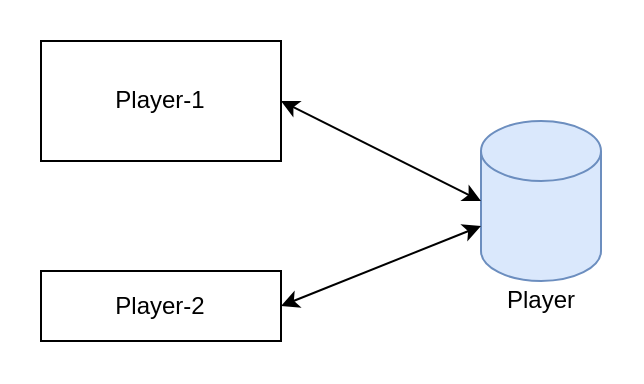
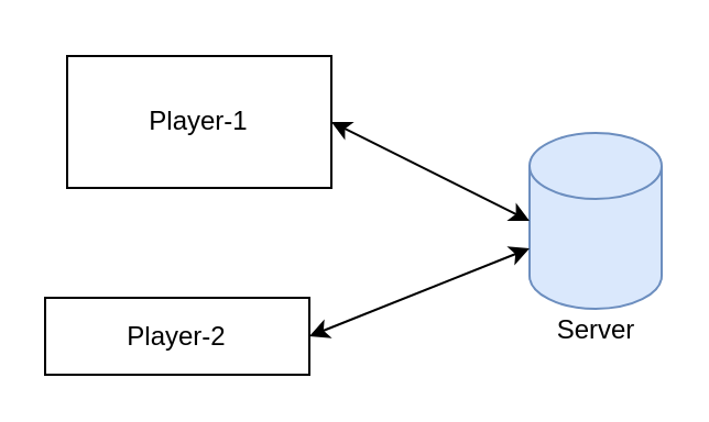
- <mxCell id="4" value="Player-1" style="rounded=0;whiteSpace=wrap;html=1;fillColor=none;" vertex="1" parent="1"><mxGeometry x="20" y="20" width="120" height="60" as="geometry" /></mxCell>
+ <mxCell id="4" value="Player-1" style="rounded=0;whiteSpace=wrap;html=1;fillColor=none;" vertex="1" parent="1"><mxGeometry x="30" y="25" width="120" height="60" as="geometry" /></mxCell>
- <mxCell id="3" value="Player" style="text;html=1;align=center;verticalAlign=middle;resizable=0;points=[];autosize=1;strokeColor=none;fillColor=none;" vertex="1" parent="1"><mxGeometry x="240" y="135" width="60" height="30" as="geometry" /></mxCell>
+ <mxCell id="3" value="Server" style="text;html=1;align=center;verticalAlign=middle;resizable=0;points=[];autosize=1;strokeColor=none;fillColor=none;" vertex="1" parent="1"><mxGeometry x="240" y="135" width="60" height="30" as="geometry" /></mxCell>
